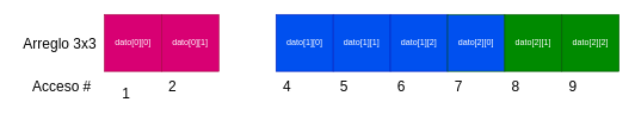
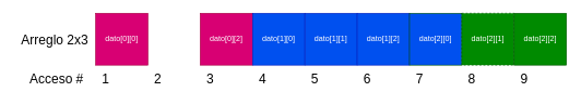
- <mxCell id="21" value="Arreglo 3x3&amp;nbsp;" style="text;html=1;align=center;verticalAlign=middle;resizable=0;points=[];autosize=1;strokeColor=none;fillColor=none;fontSize=20;fontColor=#000000;" vertex="1" parent="1"><mxGeometry x="20" y="40" width="130" height="40" as="geometry" /></mxCell>
+ <mxCell id="21" value="Arreglo 2x3&amp;nbsp;" style="text;html=1;align=center;verticalAlign=middle;resizable=0;points=[];autosize=1;strokeColor=none;fillColor=none;fontSize=20;fontColor=#000000;" vertex="1" parent="1"><mxGeometry x="20" y="40" width="130" height="40" as="geometry" /></mxCell>
- <mxCell id="3" value="dato[0][1]" style="whiteSpace=wrap;html=1;aspect=fixed;strokeColor=#A50040;fillColor=#d80073;fontColor=#ffffff;" vertex="1" parent="1"><mxGeometry x="225" y="20" width="80" height="80" as="geometry" /></mxCell>
+ <mxCell id="4" value="dato[0][2]" style="whiteSpace=wrap;html=1;aspect=fixed;strokeColor=#A50040;fillColor=#d80073;fontColor=#ffffff;" vertex="1" parent="1"><mxGeometry x="305" y="20" width="80" height="80" as="geometry" /></mxCell>
- <mxCell id="9" value="dato[2][1]" style="whiteSpace=wrap;html=1;aspect=fixed;strokeColor=#005700;fillColor=#008a00;fontColor=#ffffff;" vertex="1" parent="1"><mxGeometry x="705" y="20" width="80" height="80" as="geometry" /></mxCell>
+ <mxCell id="9" value="dato[2][1]" style="whiteSpace=wrap;html=1;aspect=fixed;strokeColor=#005700;fillColor=#008a00;fontColor=#ffffff;dashed=1;" vertex="1" parent="1"><mxGeometry x="705" y="20" width="80" height="80" as="geometry" /></mxCell>
+ <mxCell id="14" value="&lt;font style=&quot;font-size: 20px;&quot;&gt;3&lt;/font&gt;" style="text;html=1;align=center;verticalAlign=middle;resizable=0;points=[];autosize=1;strokeColor=none;fillColor=none;fontColor=#000000;" vertex="1" parent="1"><mxGeometry x="305" y="100" width="30" height="40" as="geometry" /></mxCell>
- <mxCell id="11" value="&lt;font style=&quot;font-size: 20px;&quot;&gt;1&lt;/font&gt;" style="text;html=1;align=center;verticalAlign=middle;resizable=0;points=[];autosize=1;strokeColor=none;fillColor=none;fontColor=#000000;" vertex="1" parent="1"><mxGeometry x="160" y="110" width="30" height="40" as="geometry" /></mxCell>
+ <mxCell id="11" value="&lt;font style=&quot;font-size: 20px;&quot;&gt;1&lt;/font&gt;" style="text;html=1;align=center;verticalAlign=middle;resizable=0;points=[];autosize=1;strokeColor=none;fillColor=none;fontColor=#000000;" vertex="1" parent="1"><mxGeometry x="145" y="100" width="30" height="40" as="geometry" /></mxCell>
